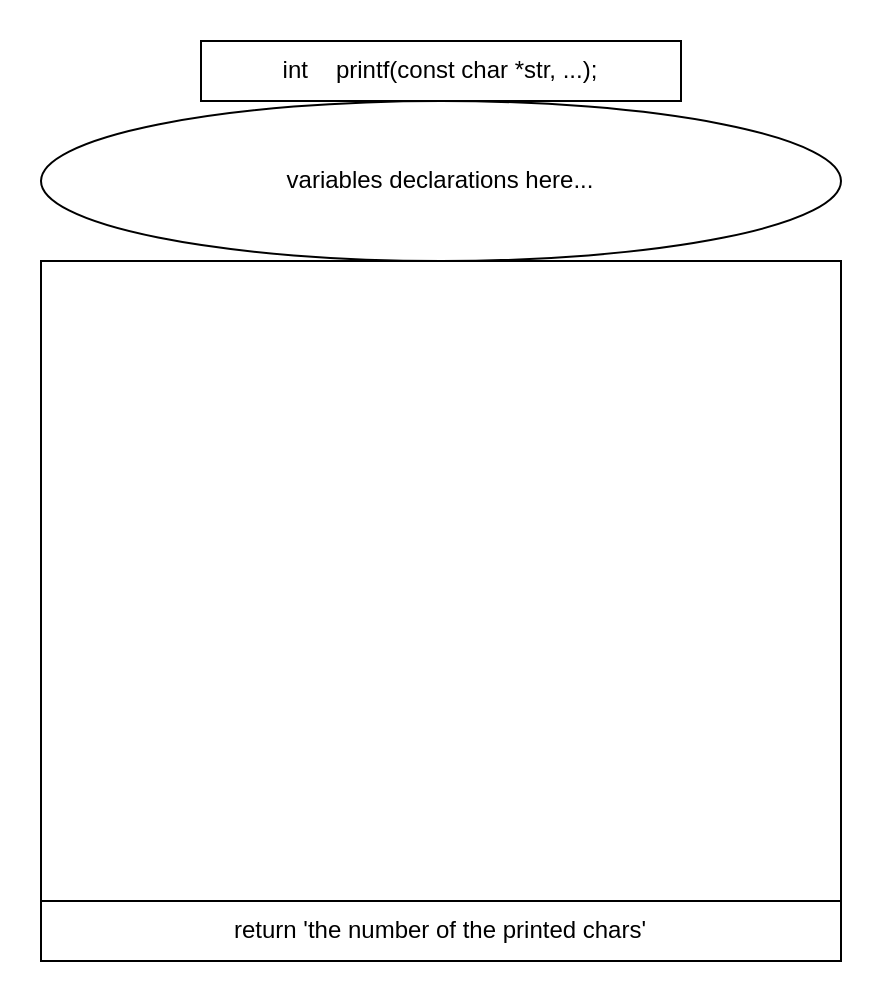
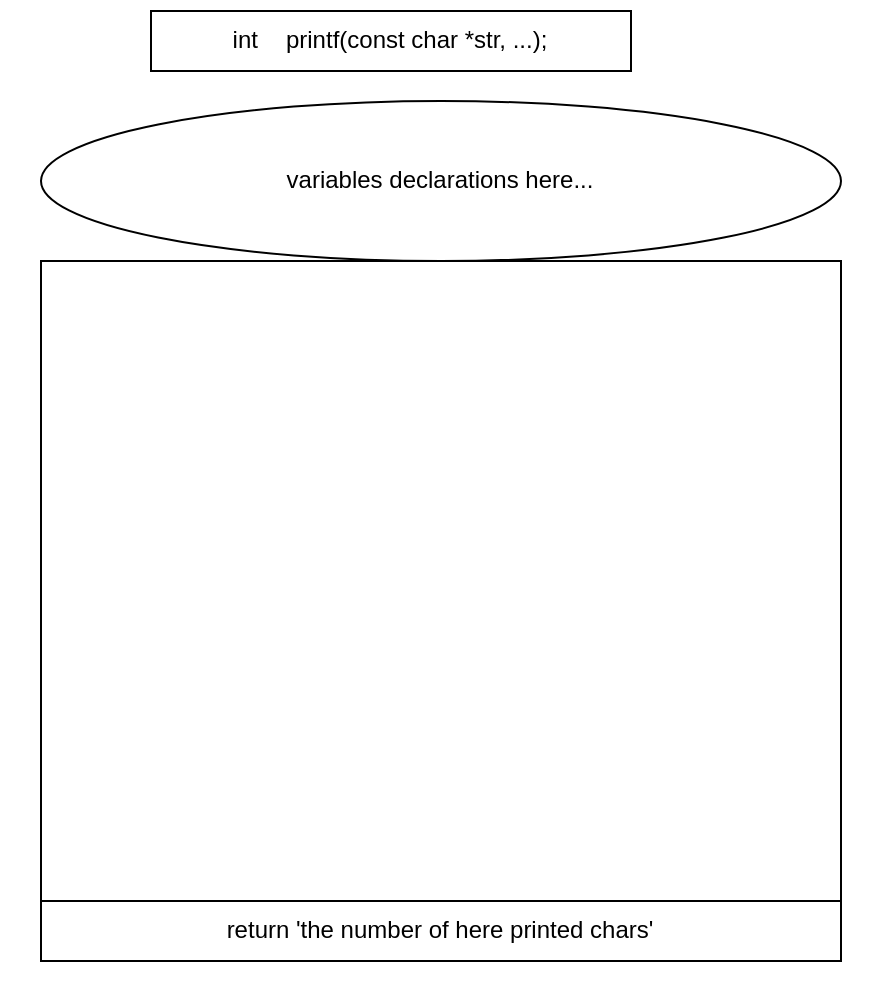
- <mxCell id="2" value="int&lt;span style=&quot;white-space: pre;&quot;&gt;&#09;&lt;/span&gt;printf(const char *str, ...);" style="text;html=1;strokeColor=default;fillColor=none;align=center;verticalAlign=middle;whiteSpace=wrap;rounded=0;strokeWidth=1;" parent="1" vertex="1"><mxGeometry x="100" y="20" width="240" height="30" as="geometry" /></mxCell>
+ <mxCell id="2" value="int&lt;span style=&quot;white-space: pre;&quot;&gt;&#09;&lt;/span&gt;printf(const char *str, ...);" style="text;html=1;strokeColor=default;fillColor=none;align=center;verticalAlign=middle;whiteSpace=wrap;rounded=0;strokeWidth=1;" parent="1" vertex="1"><mxGeometry x="75" y="5" width="240" height="30" as="geometry" /></mxCell>
- <mxCell id="5" value="return 'the number of the printed chars'" style="rounded=0;whiteSpace=wrap;html=1;" parent="1" vertex="1"><mxGeometry x="20" y="450" width="400" height="30" as="geometry" /></mxCell>
+ <mxCell id="5" value="return 'the number of here printed chars'" style="rounded=0;whiteSpace=wrap;html=1;" parent="1" vertex="1"><mxGeometry x="20" y="450" width="400" height="30" as="geometry" /></mxCell>
